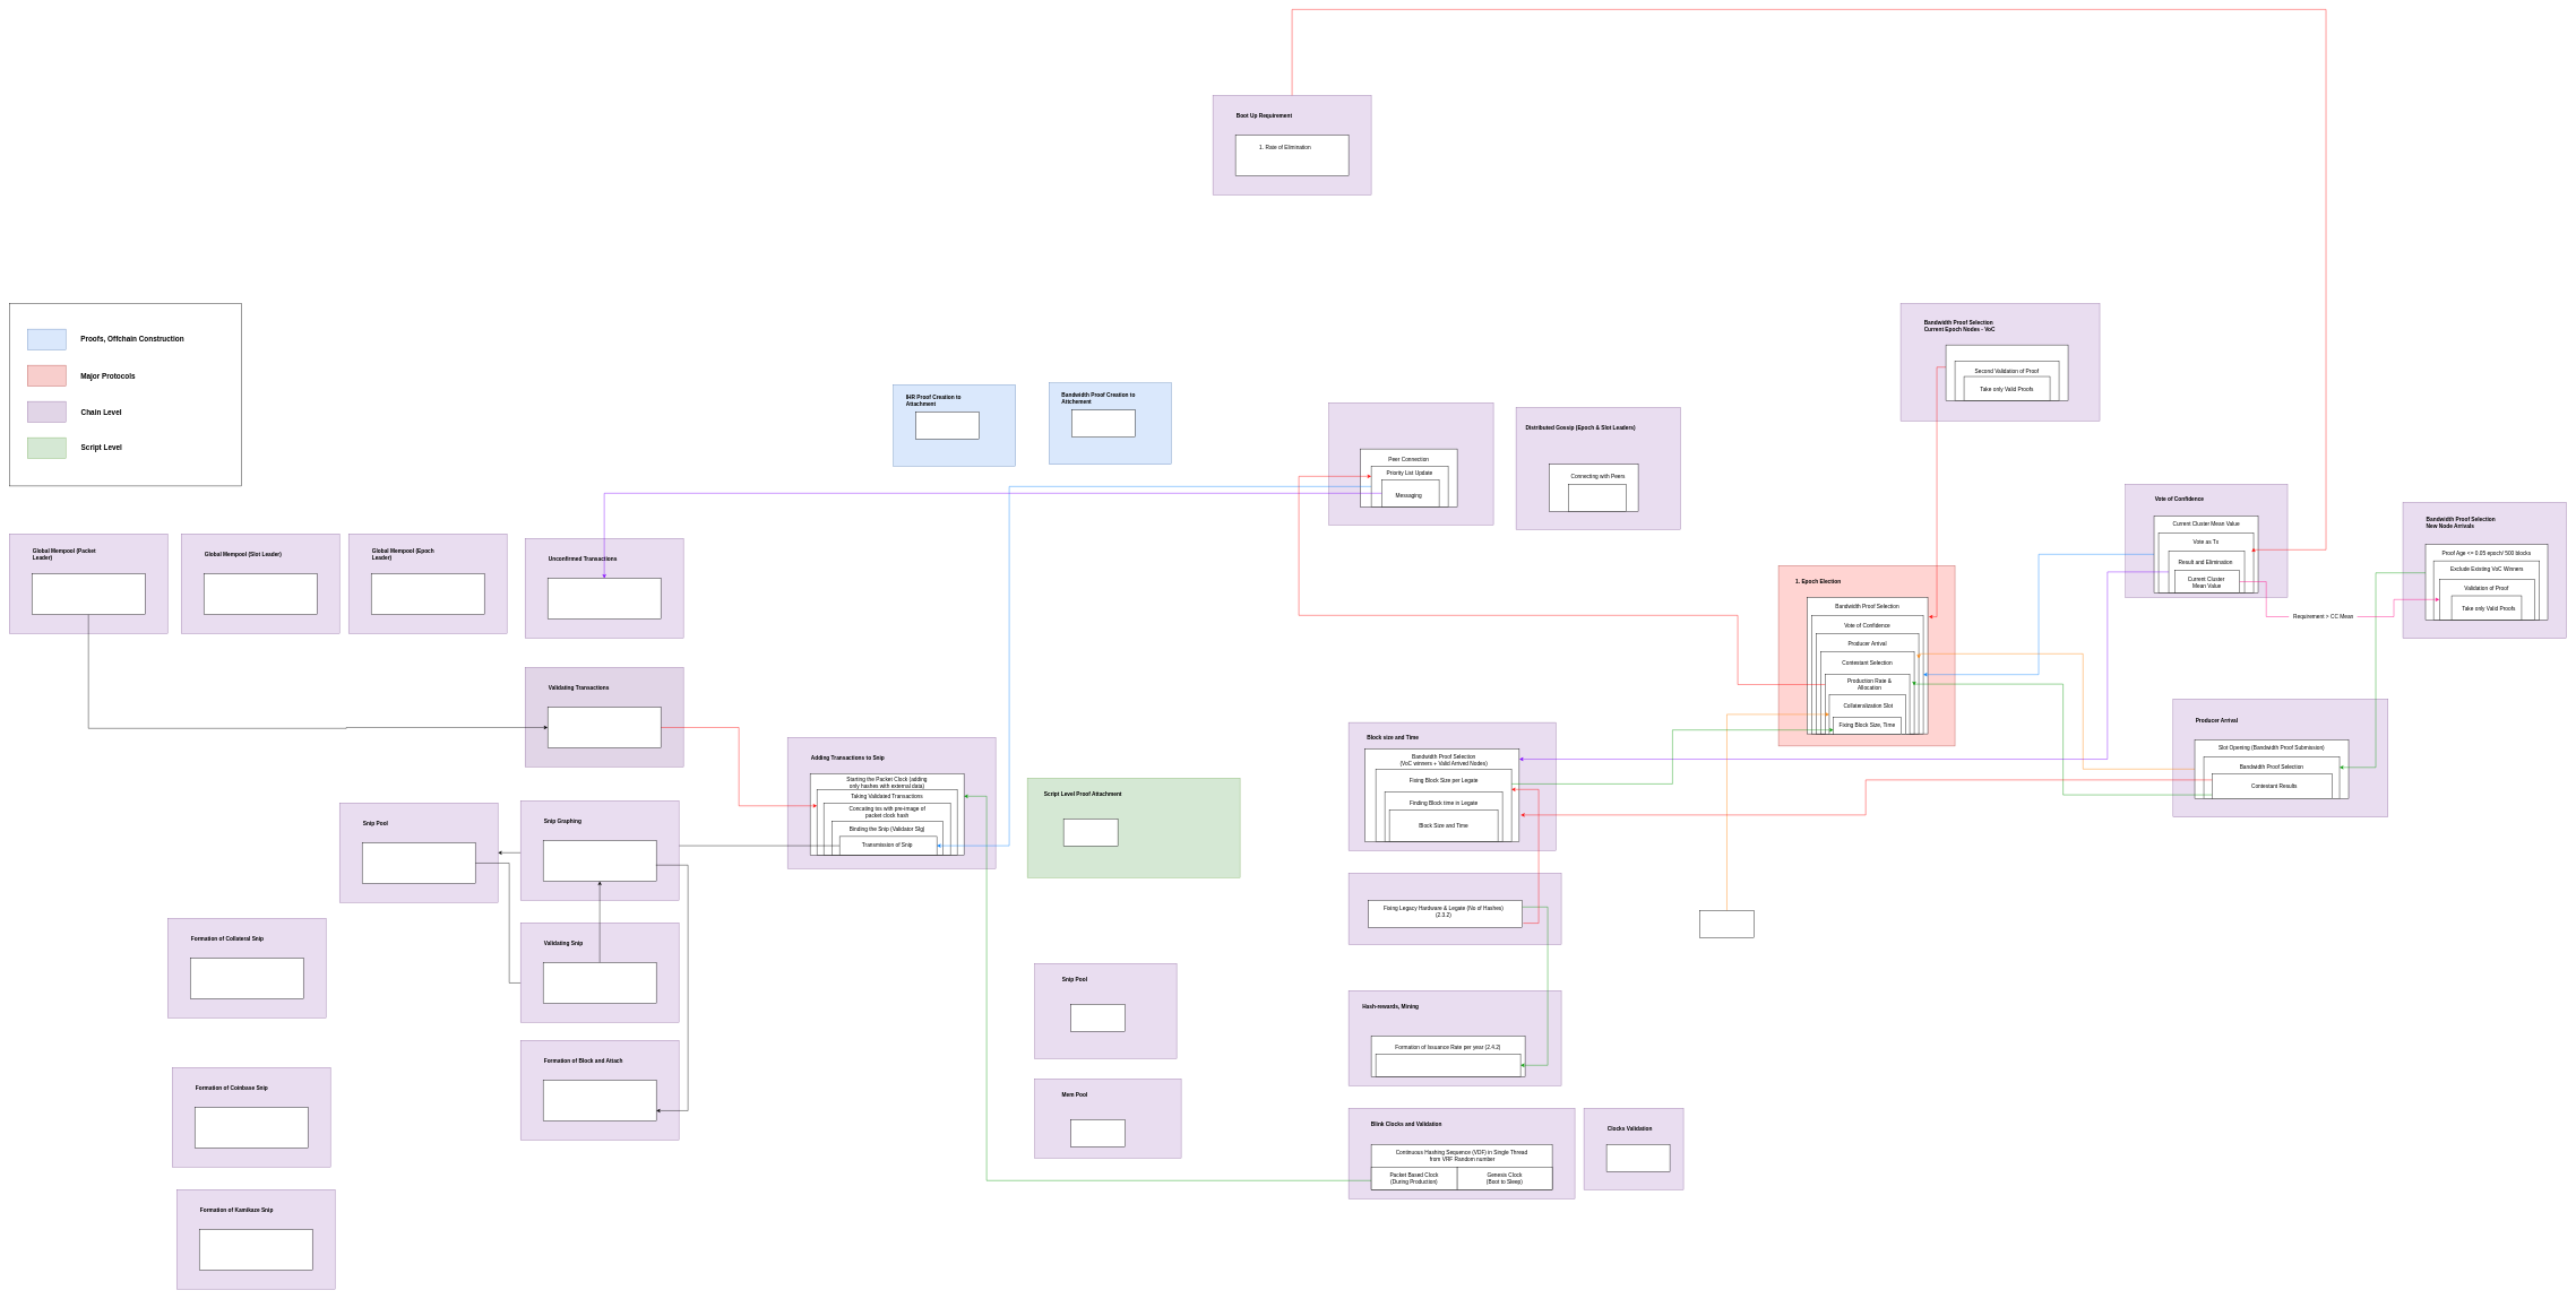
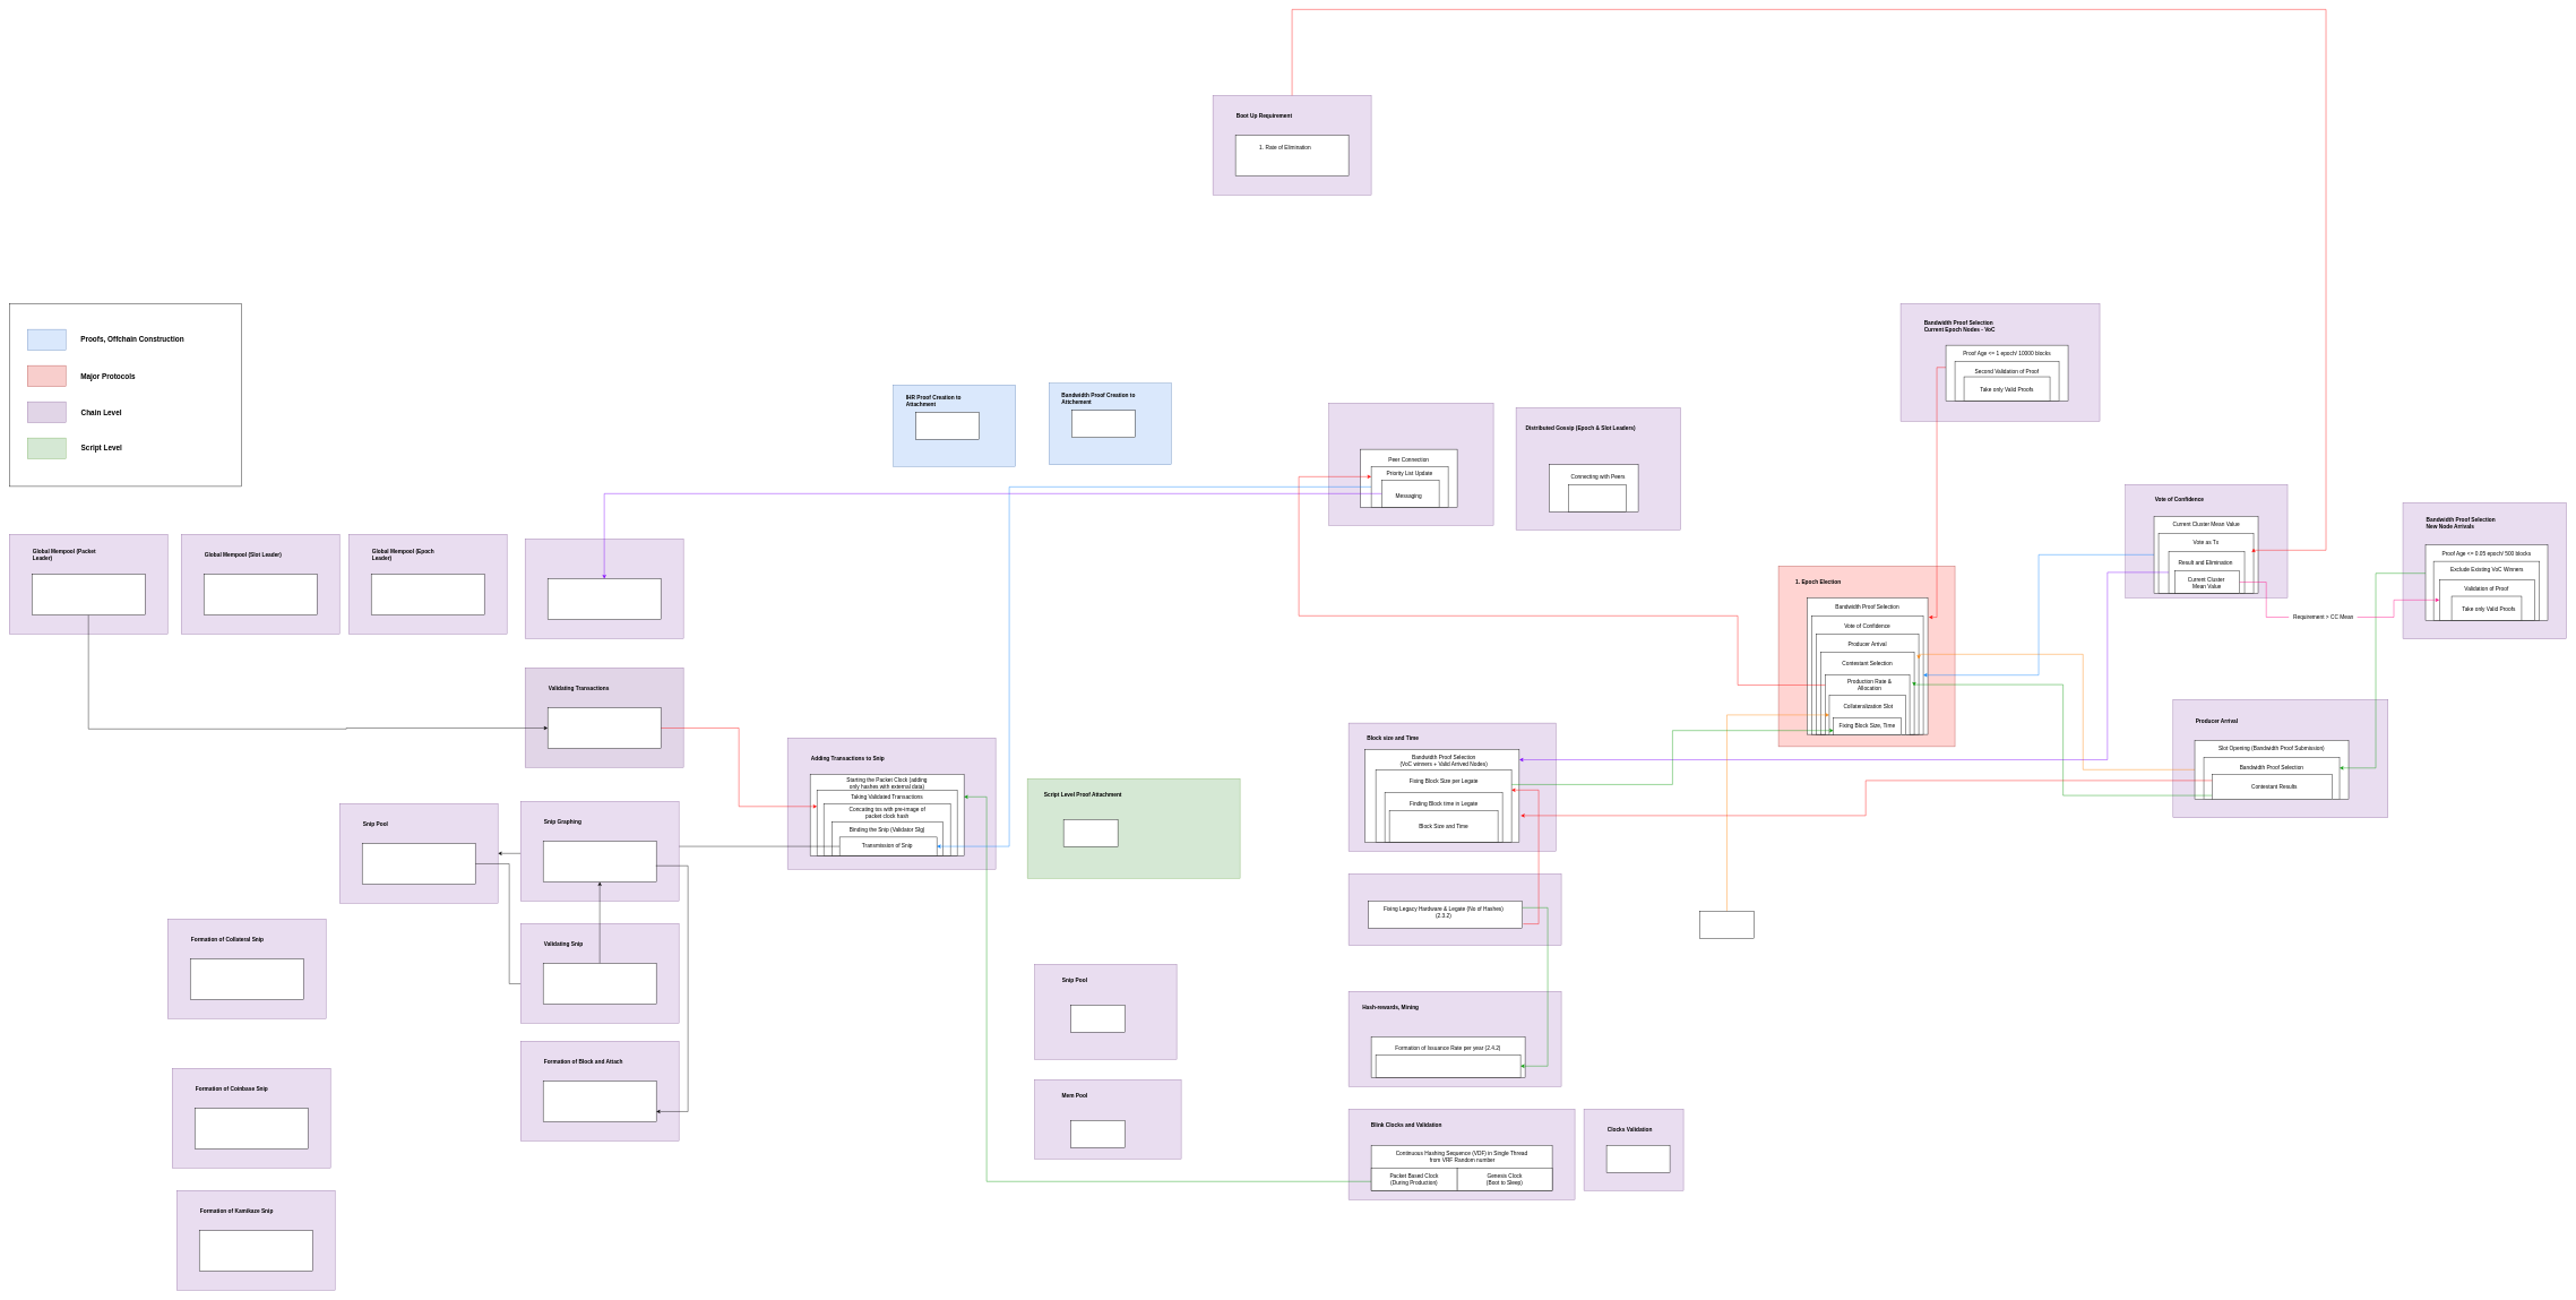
+ <mxCell id="132" value="Proof Age &amp;lt;= 1 epoch/ 10000 blocks" style="text;html=1;strokeColor=none;fillColor=none;align=center;verticalAlign=middle;whiteSpace=wrap;rounded=0;" parent="1" vertex="1"><mxGeometry x="4315.23" y="765.5" width="239.53" height="30" as="geometry" /></mxCell>
- <mxCell id="86" value="Unconfirmed Transactions" style="text;html=1;strokeColor=none;fillColor=none;align=left;verticalAlign=middle;whiteSpace=wrap;rounded=0;glass=0;fontStyle=1" parent="1" vertex="1"><mxGeometry x="1210" y="1220" width="183.75" height="30" as="geometry" /></mxCell>
